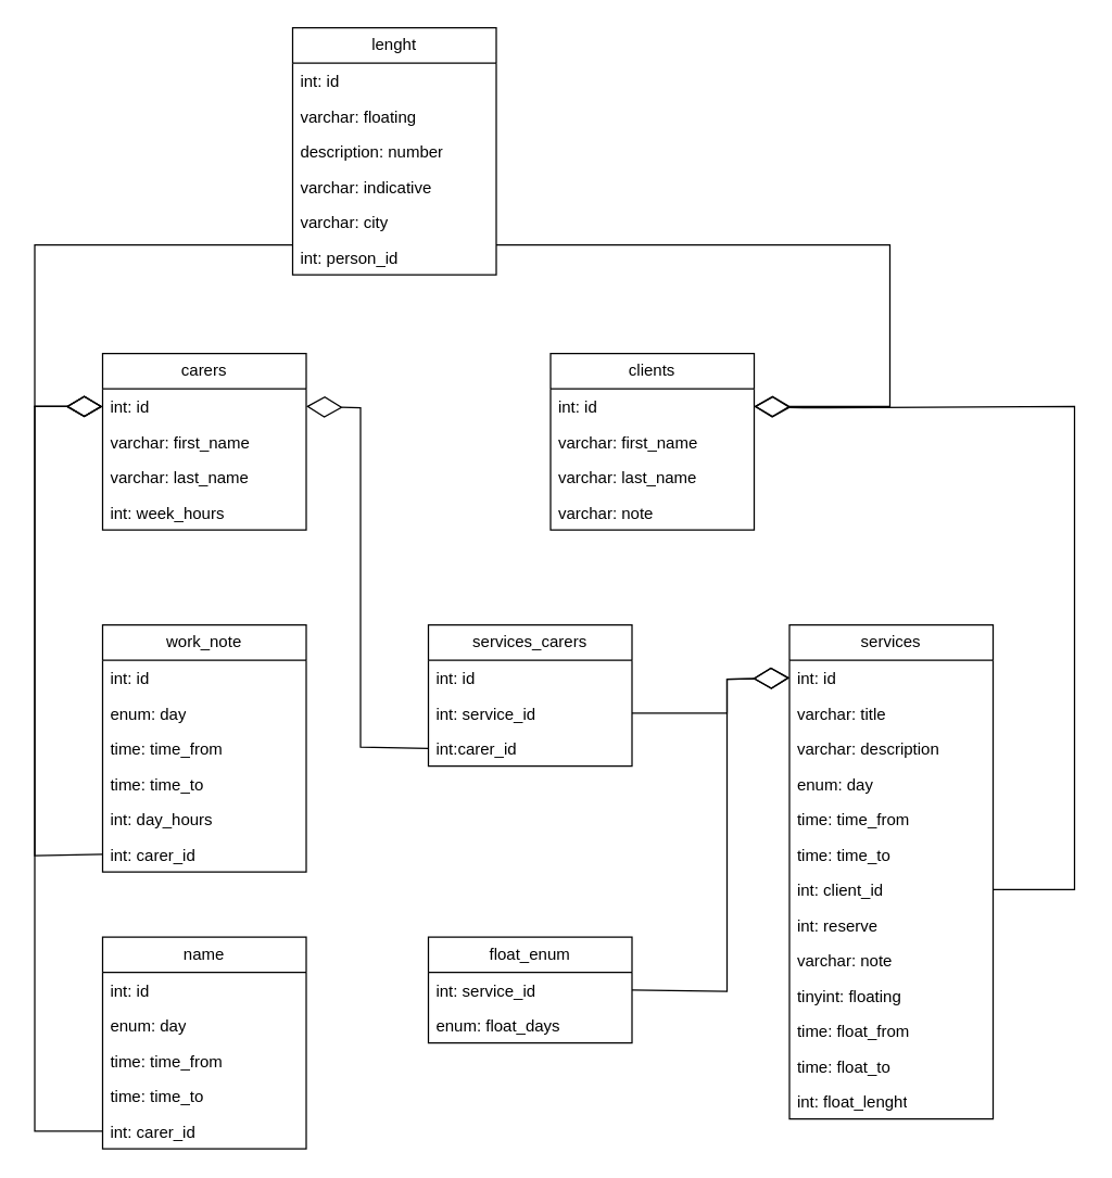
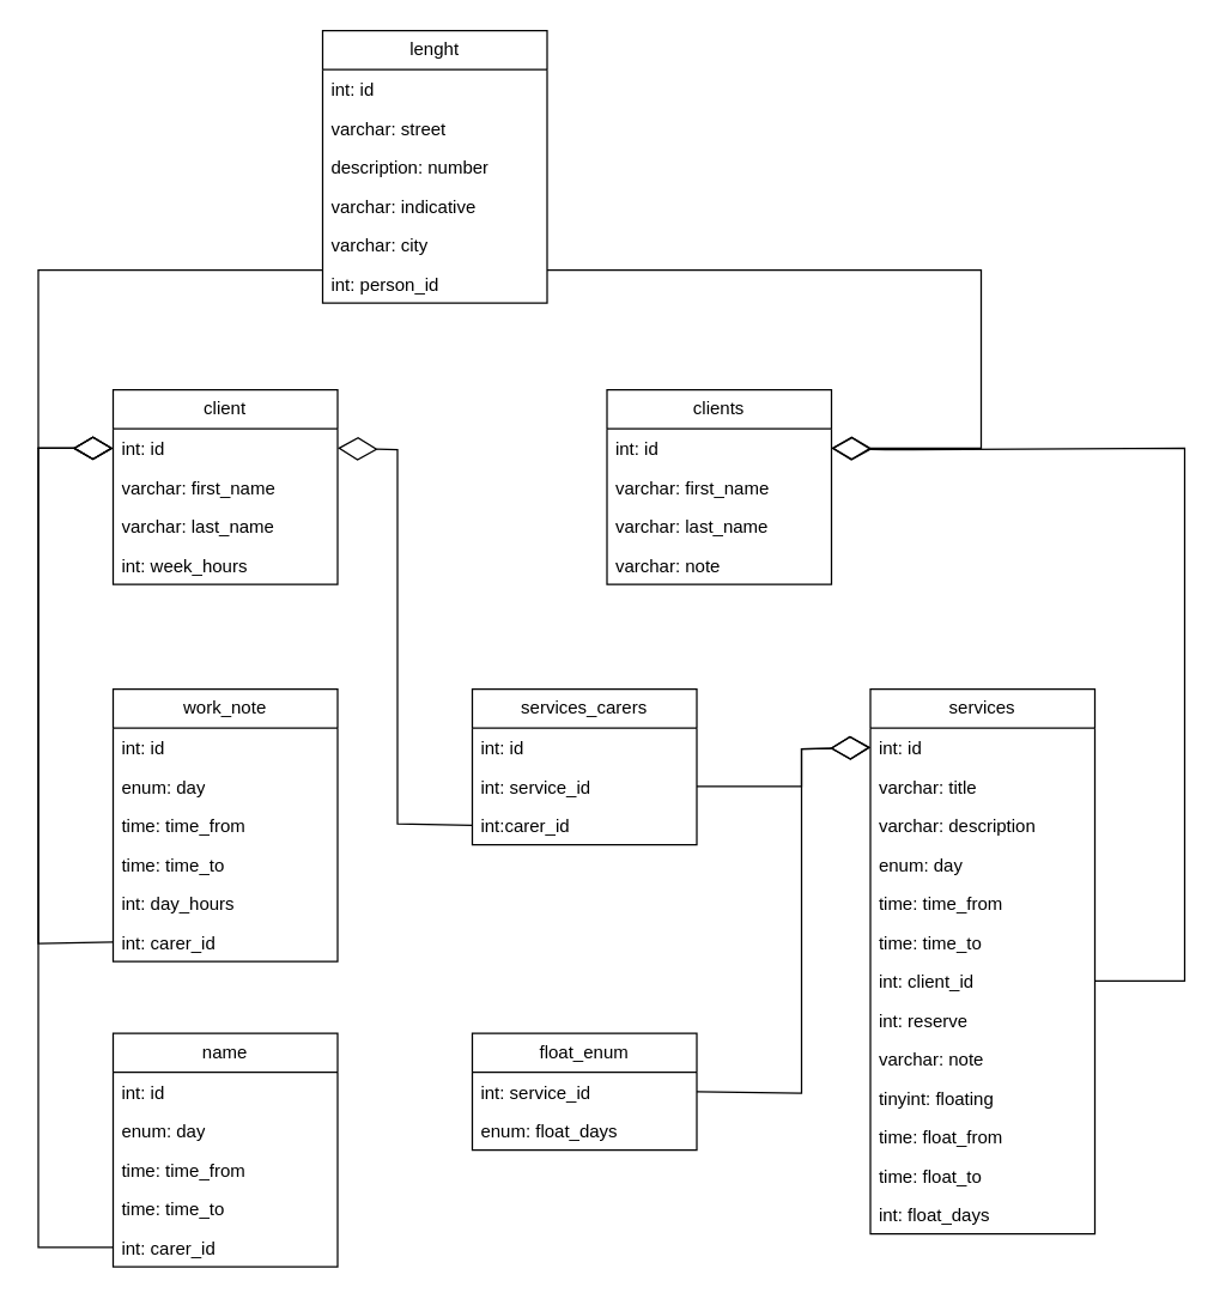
- <mxCell id="14" value="varchar: floating" style="text;strokeColor=none;fillColor=none;align=left;verticalAlign=top;spacingLeft=4;spacingRight=4;overflow=hidden;rotatable=0;points=[[0,0.5],[1,0.5]];portConstraint=eastwest;whiteSpace=wrap;html=1;" parent="12" vertex="1"><mxGeometry y="52" width="150" height="26" as="geometry" /></mxCell>
+ <mxCell id="14" value="varchar: street" style="text;strokeColor=none;fillColor=none;align=left;verticalAlign=top;spacingLeft=4;spacingRight=4;overflow=hidden;rotatable=0;points=[[0,0.5],[1,0.5]];portConstraint=eastwest;whiteSpace=wrap;html=1;" parent="12" vertex="1"><mxGeometry y="52" width="150" height="26" as="geometry" /></mxCell>
- <mxCell id="2" value="carers" style="swimlane;fontStyle=0;childLayout=stackLayout;horizontal=1;startSize=26;fillColor=none;horizontalStack=0;resizeParent=1;resizeParentMax=0;resizeLast=0;collapsible=1;marginBottom=0;whiteSpace=wrap;html=1;" parent="1" vertex="1"><mxGeometry x="70" y="260" width="150" height="130" as="geometry" /></mxCell>
+ <mxCell id="2" value="client" style="swimlane;fontStyle=0;childLayout=stackLayout;horizontal=1;startSize=26;fillColor=none;horizontalStack=0;resizeParent=1;resizeParentMax=0;resizeLast=0;collapsible=1;marginBottom=0;whiteSpace=wrap;html=1;" parent="1" vertex="1"><mxGeometry x="70" y="260" width="150" height="130" as="geometry" /></mxCell>
- <mxCell id="49" value="int: float_lenght" style="text;strokeColor=none;fillColor=none;align=left;verticalAlign=top;spacingLeft=4;spacingRight=4;overflow=hidden;rotatable=0;points=[[0,0.5],[1,0.5]];portConstraint=eastwest;whiteSpace=wrap;html=1;" parent="36" vertex="1"><mxGeometry y="338" width="150" height="26" as="geometry" /></mxCell>
+ <mxCell id="49" value="int: float_days" style="text;strokeColor=none;fillColor=none;align=left;verticalAlign=top;spacingLeft=4;spacingRight=4;overflow=hidden;rotatable=0;points=[[0,0.5],[1,0.5]];portConstraint=eastwest;whiteSpace=wrap;html=1;" parent="36" vertex="1"><mxGeometry y="338" width="150" height="26" as="geometry" /></mxCell>
